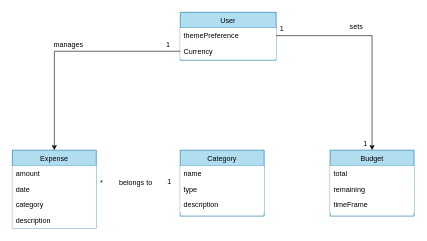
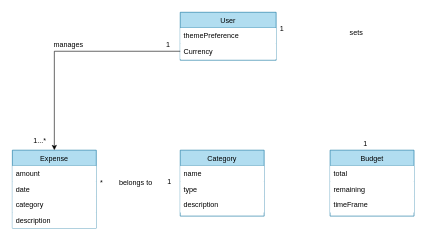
- <mxCell id="27" value="sets" style="text;html=1;align=center;verticalAlign=middle;whiteSpace=wrap;rounded=0;" vertex="1" parent="1"><mxGeometry x="564" y="30" width="60" height="30" as="geometry" /></mxCell>
+ <mxCell id="27" value="sets" style="text;html=1;align=center;verticalAlign=middle;whiteSpace=wrap;rounded=0;" vertex="1" parent="1"><mxGeometry x="564" y="40" width="60" height="30" as="geometry" /></mxCell>
- <mxCell id="21" style="edgeStyle=orthogonalEdgeStyle;rounded=0;orthogonalLoop=1;jettySize=auto;html=1;exitX=1;exitY=0.5;exitDx=0;exitDy=0;entryX=0.5;entryY=0;entryDx=0;entryDy=0;" edge="1" parent="1" source="3" target="14"><mxGeometry relative="1" as="geometry" /></mxCell>
+ <mxCell id="20" value="1...*" style="text;html=1;align=center;verticalAlign=middle;whiteSpace=wrap;rounded=0;" vertex="1" parent="1"><mxGeometry x="36" y="220" width="60" height="30" as="geometry" /></mxCell>
